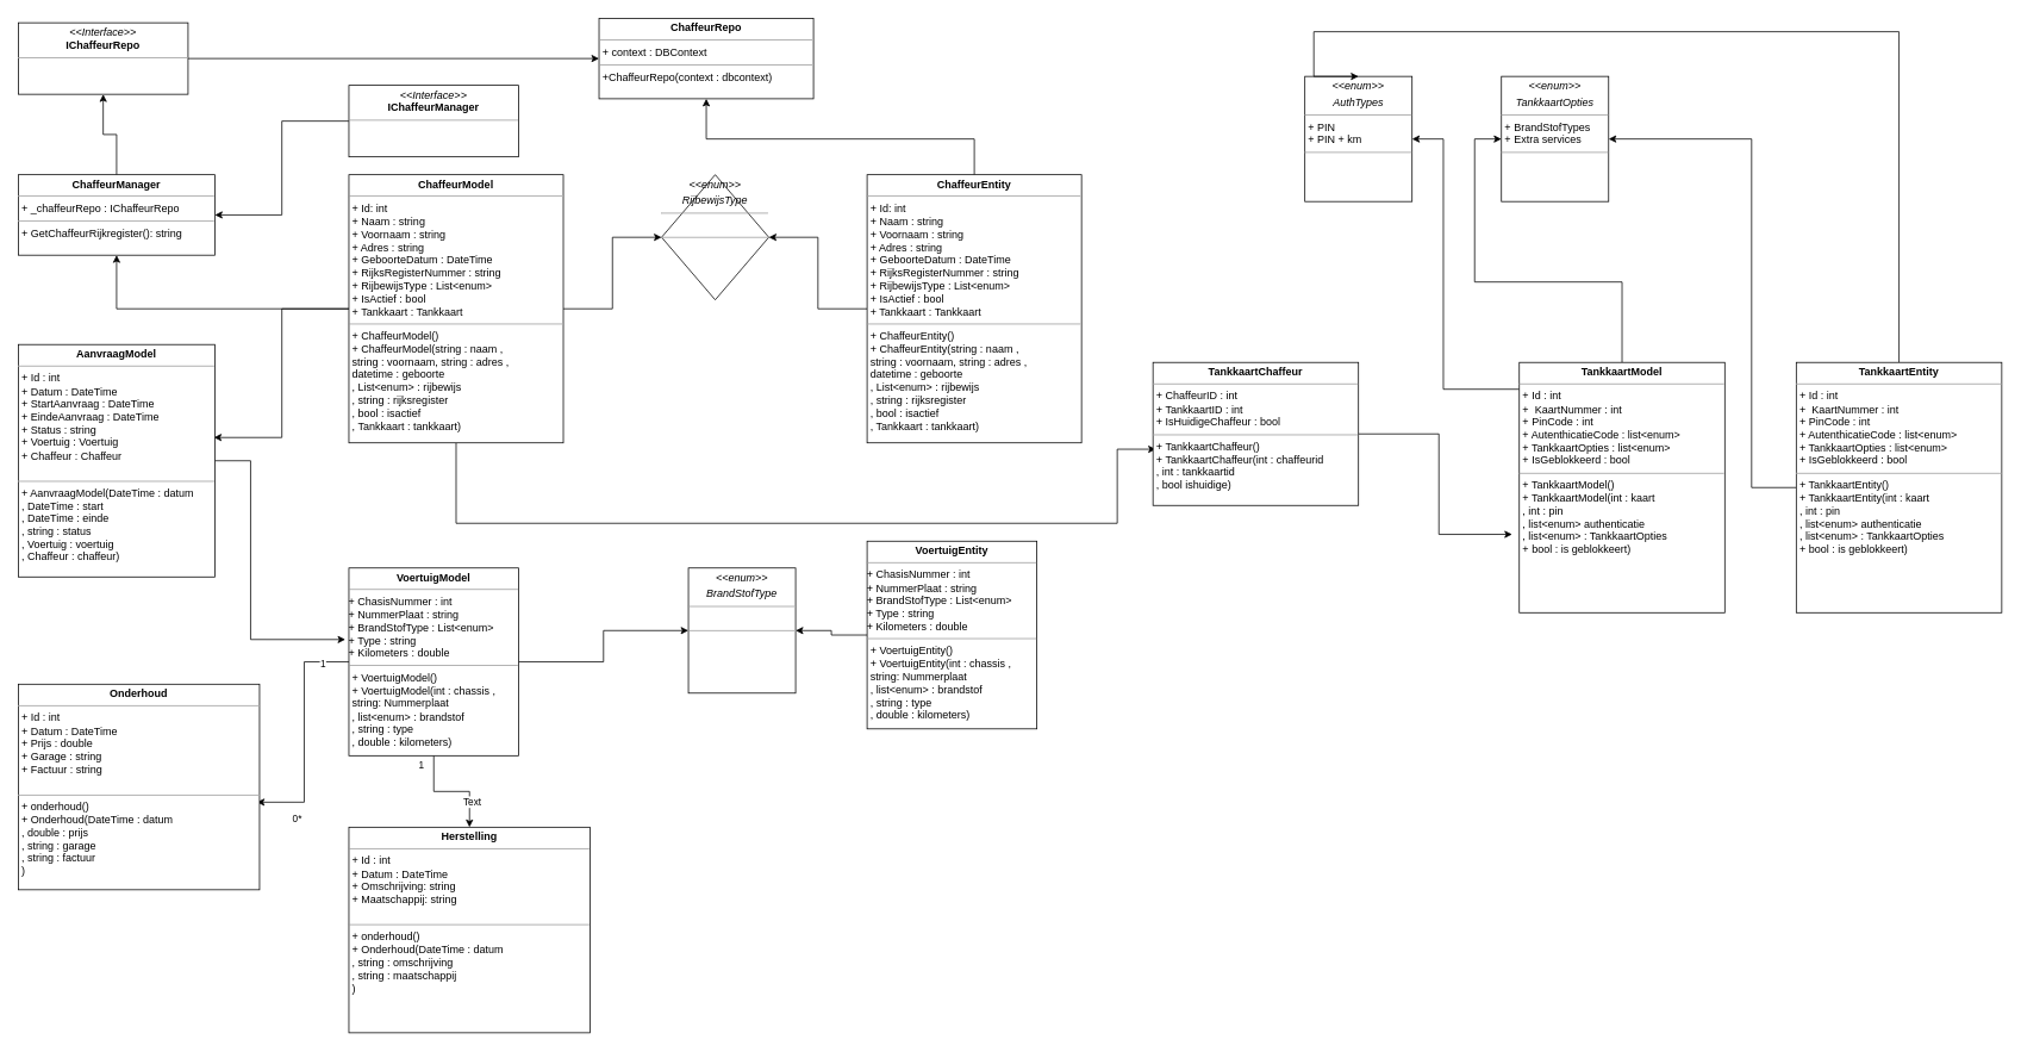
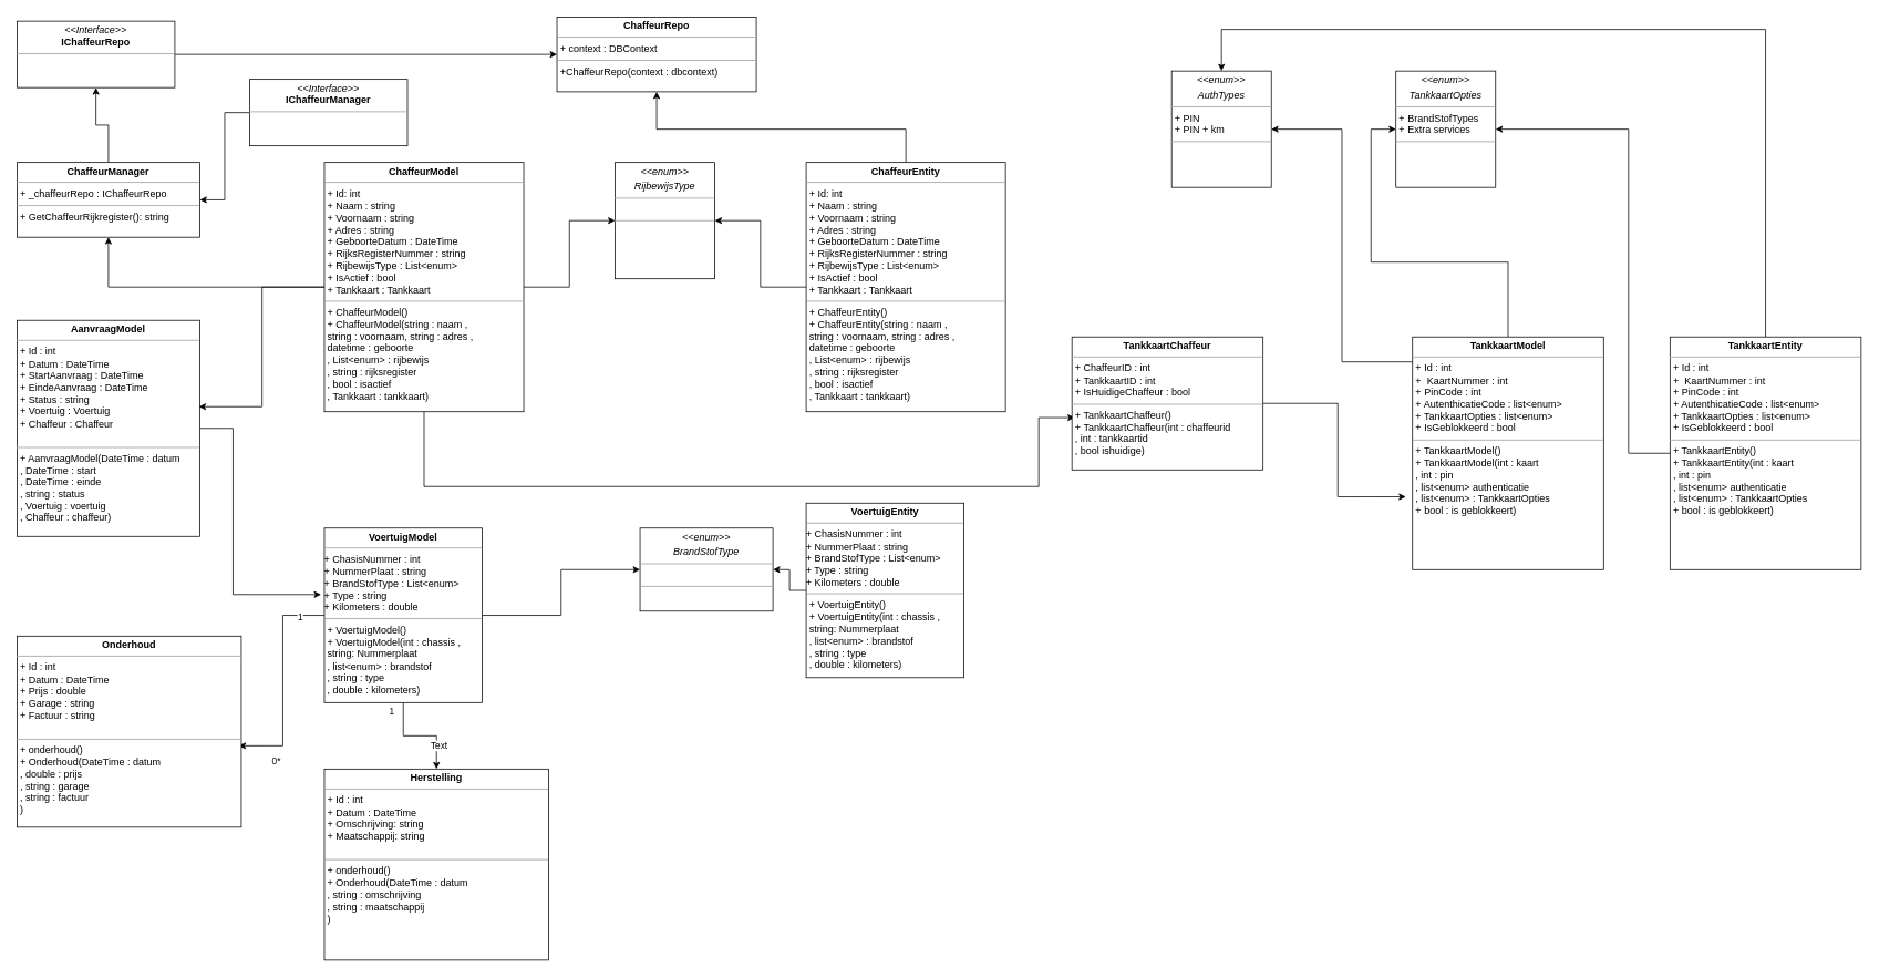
- <mxCell id="7" value="&lt;p style=&quot;margin: 0px ; margin-top: 4px ; text-align: center&quot;&gt;&lt;i&gt;&amp;lt;&amp;lt;Interface&amp;gt;&amp;gt;&lt;/i&gt;&lt;br&gt;&lt;b&gt;IChaffeurManager&lt;/b&gt;&lt;/p&gt;&lt;hr size=&quot;1&quot;&gt;" style="verticalAlign=top;align=left;overflow=fill;fontSize=12;fontFamily=Helvetica;html=1;" vertex="1" parent="1"><mxGeometry x="390" y="95" width="190" height="80" as="geometry" /></mxCell>
+ <mxCell id="7" value="&lt;p style=&quot;margin: 0px ; margin-top: 4px ; text-align: center&quot;&gt;&lt;i&gt;&amp;lt;&amp;lt;Interface&amp;gt;&amp;gt;&lt;/i&gt;&lt;br&gt;&lt;b&gt;IChaffeurManager&lt;/b&gt;&lt;/p&gt;&lt;hr size=&quot;1&quot;&gt;" style="verticalAlign=top;align=left;overflow=fill;fontSize=12;fontFamily=Helvetica;html=1;" vertex="1" parent="1"><mxGeometry x="300" y="95" width="190" height="80" as="geometry" /></mxCell>
- <mxCell id="38" value="&lt;p style=&quot;margin: 0px ; margin-top: 4px ; text-align: center&quot;&gt;&lt;i&gt;&amp;lt;&amp;lt;enum&amp;gt;&amp;gt;&lt;/i&gt;&lt;/p&gt;&lt;p style=&quot;margin: 0px ; margin-top: 4px ; text-align: center&quot;&gt;&lt;i&gt;AuthTypes&lt;/i&gt;&lt;br&gt;&lt;/p&gt;&lt;hr size=&quot;1&quot;&gt;&lt;p style=&quot;margin: 0px ; margin-left: 4px&quot;&gt;+ PIN&lt;/p&gt;&lt;p style=&quot;margin: 0px ; margin-left: 4px&quot;&gt;+ PIN + km&lt;br&gt;&lt;/p&gt;&lt;hr size=&quot;1&quot;&gt;" style="verticalAlign=top;align=left;overflow=fill;fontSize=12;fontFamily=Helvetica;html=1;" vertex="1" parent="1"><mxGeometry x="1460" y="85" width="120" height="140" as="geometry" /></mxCell>
+ <mxCell id="38" value="&lt;p style=&quot;margin: 0px ; margin-top: 4px ; text-align: center&quot;&gt;&lt;i&gt;&amp;lt;&amp;lt;enum&amp;gt;&amp;gt;&lt;/i&gt;&lt;/p&gt;&lt;p style=&quot;margin: 0px ; margin-top: 4px ; text-align: center&quot;&gt;&lt;i&gt;AuthTypes&lt;/i&gt;&lt;br&gt;&lt;/p&gt;&lt;hr size=&quot;1&quot;&gt;&lt;p style=&quot;margin: 0px ; margin-left: 4px&quot;&gt;+ PIN&lt;/p&gt;&lt;p style=&quot;margin: 0px ; margin-left: 4px&quot;&gt;+ PIN + km&lt;br&gt;&lt;/p&gt;&lt;hr size=&quot;1&quot;&gt;" style="verticalAlign=top;align=left;overflow=fill;fontSize=12;fontFamily=Helvetica;html=1;" vertex="1" parent="1"><mxGeometry x="1410" y="85" width="120" height="140" as="geometry" /></mxCell>
- <mxCell id="25" value="&lt;p style=&quot;margin: 0px ; margin-top: 4px ; text-align: center&quot;&gt;&lt;i&gt;&amp;lt;&amp;lt;enum&amp;gt;&amp;gt;&lt;/i&gt;&lt;/p&gt;&lt;p style=&quot;margin: 0px ; margin-top: 4px ; text-align: center&quot;&gt;&lt;i&gt;RijbewijsType&lt;/i&gt;&lt;br&gt;&lt;/p&gt;&lt;hr size=&quot;1&quot;&gt;&lt;p style=&quot;margin: 0px ; margin-left: 4px&quot;&gt;&lt;br&gt;&lt;/p&gt;&lt;hr size=&quot;1&quot;&gt;" style="rhombus;verticalAlign=top;align=left;overflow=fill;fontSize=12;fontFamily=Helvetica;html=1;" vertex="1" parent="1"><mxGeometry x="740" y="195" width="120" height="140" as="geometry" /></mxCell>
+ <mxCell id="25" value="&lt;p style=&quot;margin: 0px ; margin-top: 4px ; text-align: center&quot;&gt;&lt;i&gt;&amp;lt;&amp;lt;enum&amp;gt;&amp;gt;&lt;/i&gt;&lt;/p&gt;&lt;p style=&quot;margin: 0px ; margin-top: 4px ; text-align: center&quot;&gt;&lt;i&gt;RijbewijsType&lt;/i&gt;&lt;br&gt;&lt;/p&gt;&lt;hr size=&quot;1&quot;&gt;&lt;p style=&quot;margin: 0px ; margin-left: 4px&quot;&gt;&lt;br&gt;&lt;/p&gt;&lt;hr size=&quot;1&quot;&gt;" style="verticalAlign=top;align=left;overflow=fill;fontSize=12;fontFamily=Helvetica;html=1;" vertex="1" parent="1"><mxGeometry x="740" y="195" width="120" height="140" as="geometry" /></mxCell>
- <mxCell id="30" value="&lt;p style=&quot;margin: 0px ; margin-top: 4px ; text-align: center&quot;&gt;&lt;i&gt;&amp;lt;&amp;lt;enum&amp;gt;&amp;gt;&lt;/i&gt;&lt;/p&gt;&lt;p style=&quot;margin: 0px ; margin-top: 4px ; text-align: center&quot;&gt;&lt;i&gt;BrandStofType&lt;/i&gt;&lt;br&gt;&lt;/p&gt;&lt;hr size=&quot;1&quot;&gt;&lt;p style=&quot;margin: 0px ; margin-left: 4px&quot;&gt;&lt;br&gt;&lt;/p&gt;&lt;hr size=&quot;1&quot;&gt;" style="verticalAlign=top;align=left;overflow=fill;fontSize=12;fontFamily=Helvetica;html=1;" vertex="1" parent="1"><mxGeometry x="770" y="635" width="120" height="140" as="geometry" /></mxCell>
+ <mxCell id="30" value="&lt;p style=&quot;margin: 0px ; margin-top: 4px ; text-align: center&quot;&gt;&lt;i&gt;&amp;lt;&amp;lt;enum&amp;gt;&amp;gt;&lt;/i&gt;&lt;/p&gt;&lt;p style=&quot;margin: 0px ; margin-top: 4px ; text-align: center&quot;&gt;&lt;i&gt;BrandStofType&lt;/i&gt;&lt;br&gt;&lt;/p&gt;&lt;hr size=&quot;1&quot;&gt;&lt;p style=&quot;margin: 0px ; margin-left: 4px&quot;&gt;&lt;br&gt;&lt;/p&gt;&lt;hr size=&quot;1&quot;&gt;" style="verticalAlign=top;align=left;overflow=fill;fontSize=12;fontFamily=Helvetica;html=1;" vertex="1" parent="1"><mxGeometry x="770" y="635" width="160" height="100" as="geometry" /></mxCell>
